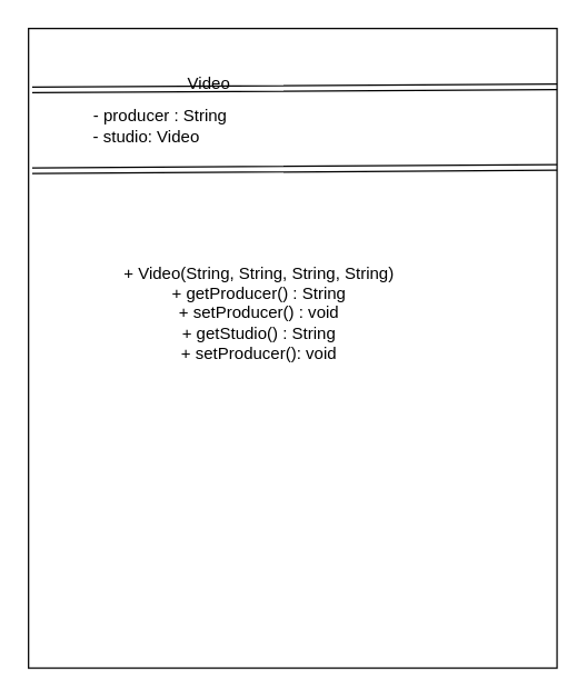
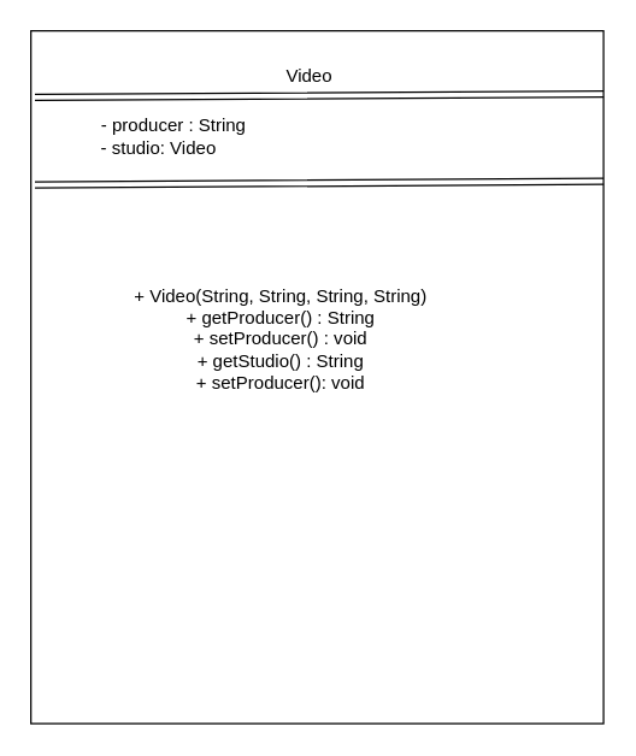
- <mxCell id="3" value="Video" style="text;html=1;strokeColor=none;fillColor=none;align=center;verticalAlign=middle;whiteSpace=wrap;rounded=0;" vertex="1" parent="1"><mxGeometry x="65" y="50" width="170" height="20" as="geometry" /></mxCell>
+ <mxCell id="3" value="Video" style="text;html=1;strokeColor=none;fillColor=none;align=center;verticalAlign=middle;whiteSpace=wrap;rounded=0;" vertex="1" parent="1"><mxGeometry x="120" y="40" width="170" height="20" as="geometry" /></mxCell>
